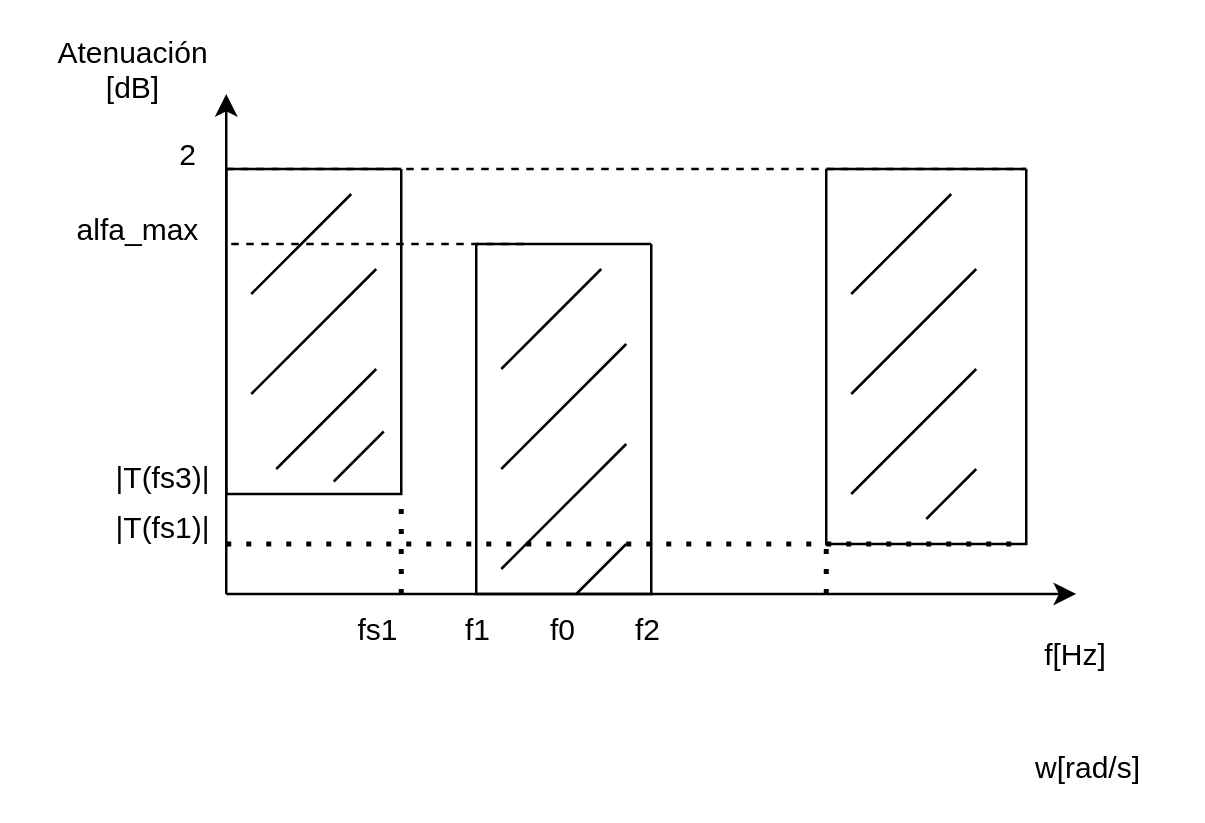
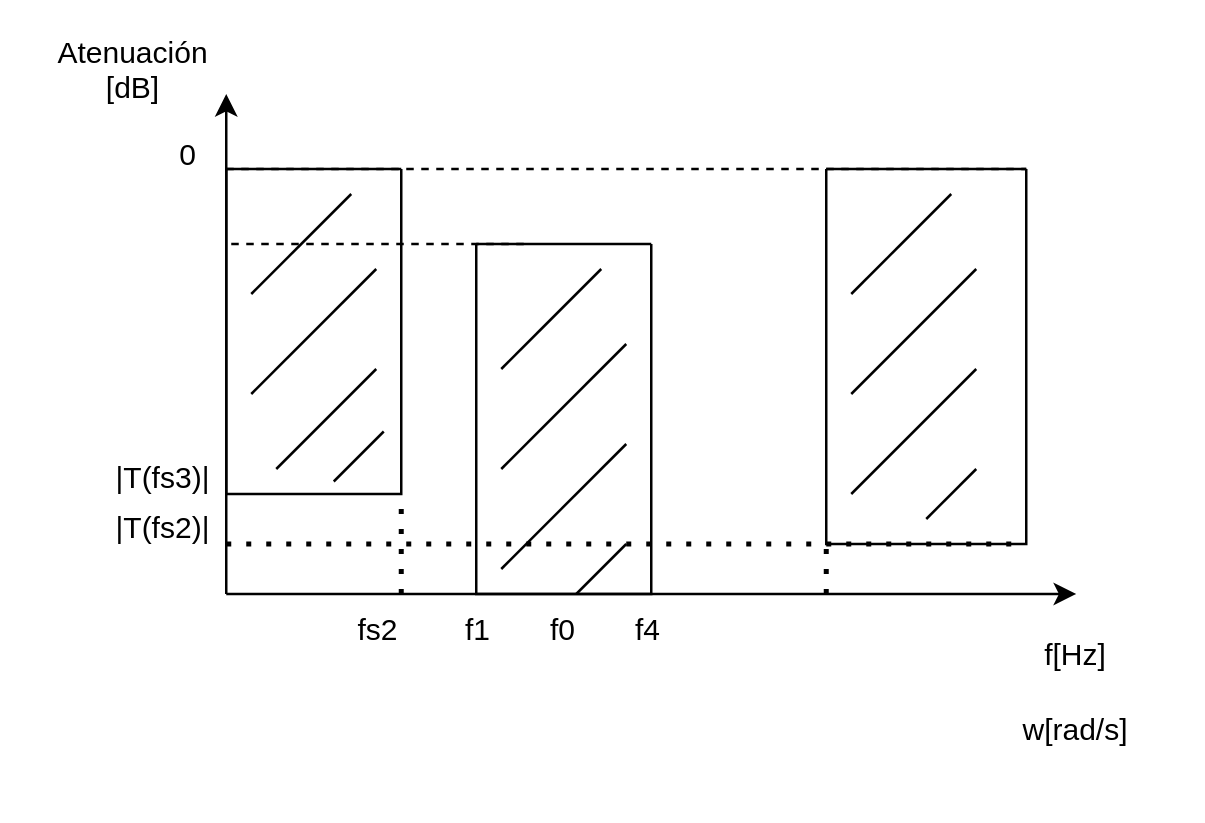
- <mxCell id="12" value="2" style="text;html=1;strokeColor=none;fillColor=none;align=center;verticalAlign=middle;whiteSpace=wrap;rounded=0;" parent="1" vertex="1"><mxGeometry x="40" y="47" width="70" height="30" as="geometry" /></mxCell>
+ <mxCell id="12" value="0" style="text;html=1;strokeColor=none;fillColor=none;align=center;verticalAlign=middle;whiteSpace=wrap;rounded=0;" parent="1" vertex="1"><mxGeometry x="40" y="47" width="70" height="30" as="geometry" /></mxCell>
- <mxCell id="29" value="alfa_max" style="text;html=1;strokeColor=none;fillColor=none;align=center;verticalAlign=middle;whiteSpace=wrap;rounded=0;" vertex="1" parent="1"><mxGeometry x="20" y="77" width="70" height="30" as="geometry" /></mxCell>
- <mxCell id="30" value="|T(fs1)|" style="text;html=1;strokeColor=none;fillColor=none;align=center;verticalAlign=middle;whiteSpace=wrap;rounded=0;" vertex="1" parent="1"><mxGeometry x="30" y="196" width="70" height="30" as="geometry" /></mxCell>
+ <mxCell id="30" value="|T(fs2)|" style="text;html=1;strokeColor=none;fillColor=none;align=center;verticalAlign=middle;whiteSpace=wrap;rounded=0;" vertex="1" parent="1"><mxGeometry x="30" y="196" width="70" height="30" as="geometry" /></mxCell>
- <mxCell id="15" value="fs1" style="text;html=1;strokeColor=none;fillColor=none;align=center;verticalAlign=middle;whiteSpace=wrap;rounded=0;" parent="1" vertex="1"><mxGeometry x="116" y="237" width="70" height="30" as="geometry" /></mxCell>
+ <mxCell id="15" value="fs2" style="text;html=1;strokeColor=none;fillColor=none;align=center;verticalAlign=middle;whiteSpace=wrap;rounded=0;" parent="1" vertex="1"><mxGeometry x="116" y="237" width="70" height="30" as="geometry" /></mxCell>
- <mxCell id="33" value="f2" style="text;html=1;strokeColor=none;fillColor=none;align=center;verticalAlign=middle;whiteSpace=wrap;rounded=0;" vertex="1" parent="1"><mxGeometry x="224" y="237" width="70" height="30" as="geometry" /></mxCell>
+ <mxCell id="33" value="f4" style="text;html=1;strokeColor=none;fillColor=none;align=center;verticalAlign=middle;whiteSpace=wrap;rounded=0;" vertex="1" parent="1"><mxGeometry x="224" y="237" width="70" height="30" as="geometry" /></mxCell>
- <mxCell id="13" value="w[rad/s]" style="text;html=1;strokeColor=none;fillColor=none;align=center;verticalAlign=middle;whiteSpace=wrap;rounded=0;" parent="1" vertex="1"><mxGeometry x="405" y="292" width="60" height="30" as="geometry" /></mxCell>
+ <mxCell id="13" value="w[rad/s]" style="text;html=1;strokeColor=none;fillColor=none;align=center;verticalAlign=middle;whiteSpace=wrap;rounded=0;" parent="1" vertex="1"><mxGeometry x="400" y="277" width="60" height="30" as="geometry" /></mxCell>
